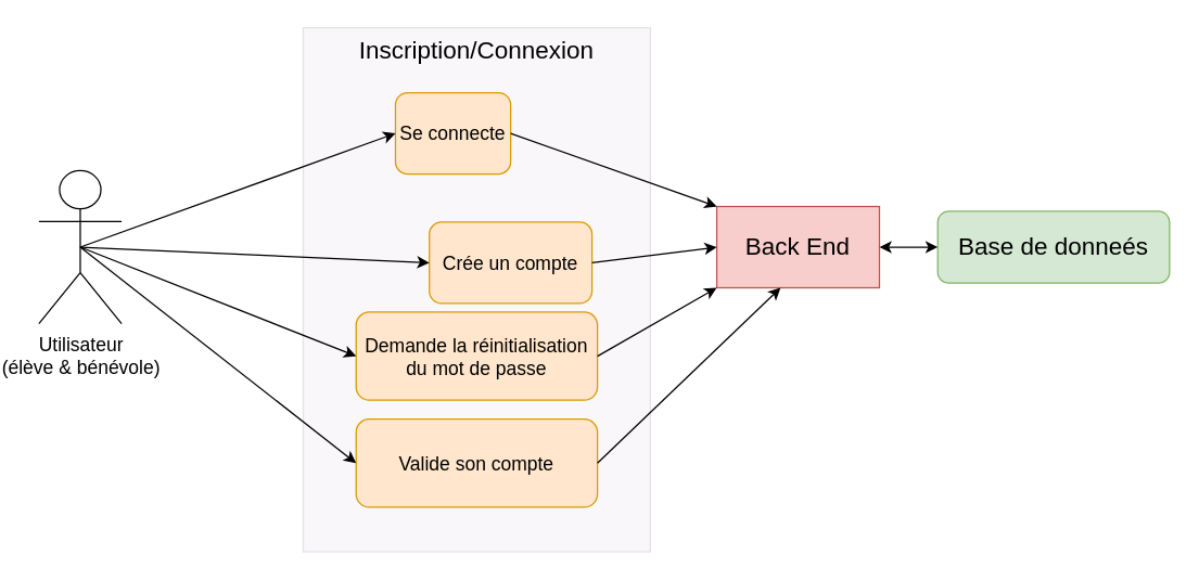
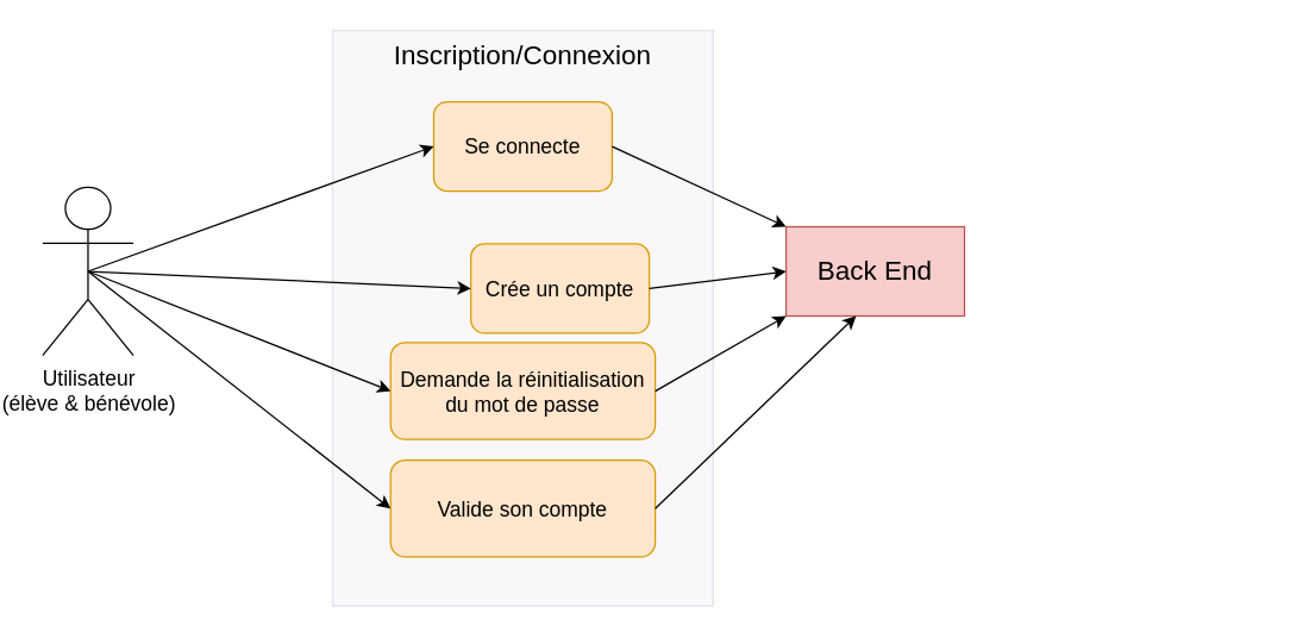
- <mxCell id="4" value="Se connecte" style="rounded=1;whiteSpace=wrap;html=1;fontSize=14;fillColor=#ffe6cc;strokeColor=#d79b00;" vertex="1" parent="1"><mxGeometry x="283" y="68" width="85" height="60" as="geometry" /></mxCell>
+ <mxCell id="4" value="Se connecte" style="rounded=1;whiteSpace=wrap;html=1;fontSize=14;fillColor=#ffe6cc;strokeColor=#d79b00;" vertex="1" parent="1"><mxGeometry x="283" y="68" width="120" height="60" as="geometry" /></mxCell>
- <mxCell id="12" value="" style="endArrow=classic;startArrow=classic;html=1;rounded=0;fontSize=18;entryX=0;entryY=0.5;entryDx=0;entryDy=0;exitX=1;exitY=0.5;exitDx=0;exitDy=0;curved=1;" edge="1" parent="1" source="10" target="11"><mxGeometry width="50" height="50" relative="1" as="geometry"><mxPoint x="504" y="127.5" as="sourcePoint" /><mxPoint x="554" y="77.5" as="targetPoint" /></mxGeometry></mxCell>
- <mxCell id="11" value="&lt;span&gt;Base de donneés&lt;/span&gt;" style="rounded=1;whiteSpace=wrap;html=1;fontSize=18;fillColor=#d5e8d4;strokeColor=#82b366;strokeWidth=1;" vertex="1" parent="1"><mxGeometry x="683" y="155.5" width="171" height="53" as="geometry" /></mxCell>
